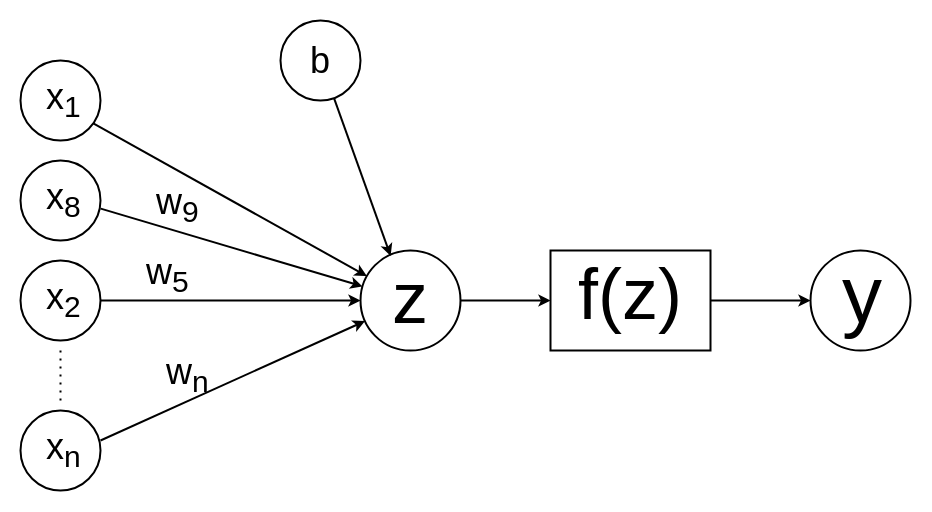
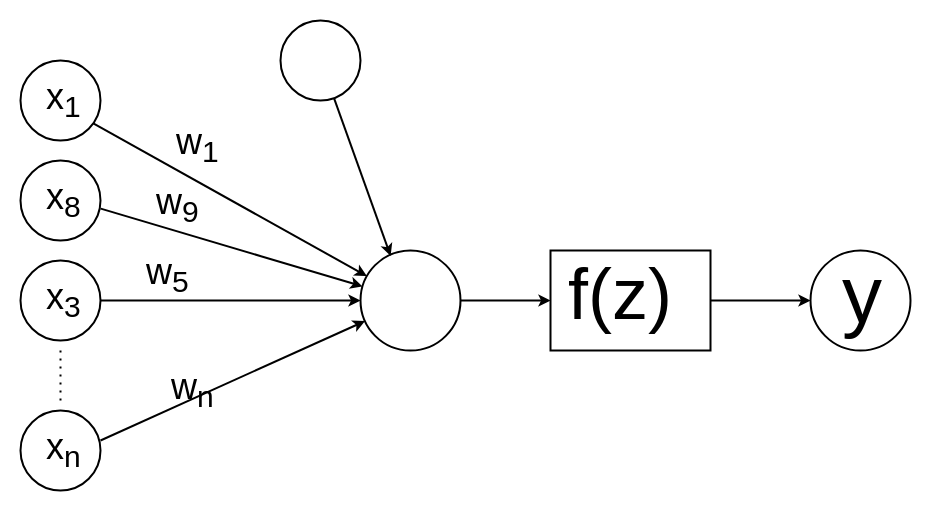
- <mxCell id="22" value="&lt;span style=&quot;font-size: 36px;&quot;&gt;b&lt;/span&gt;" style="text;html=1;align=center;verticalAlign=middle;whiteSpace=wrap;rounded=0;" parent="1" vertex="1"><mxGeometry x="290" y="45" width="60" height="30" as="geometry" /></mxCell>
+ <mxCell id="26" value="&lt;font style=&quot;font-size: 36px;&quot;&gt;w&lt;sub&gt;1&lt;/sub&gt;&lt;span style=&quot;white-space: pre;&quot;&gt;&#09;&lt;/span&gt;&lt;/font&gt;" style="text;html=1;align=center;verticalAlign=middle;whiteSpace=wrap;rounded=0;" parent="1" vertex="1"><mxGeometry x="186" y="130" width="60" height="30" as="geometry" /></mxCell>
- <mxCell id="20" value="&lt;font style=&quot;font-size: 36px;&quot;&gt;x&lt;sub&gt;2&lt;/sub&gt;&lt;span style=&quot;white-space: pre;&quot;&gt;&#09;&lt;/span&gt;&lt;/font&gt;" style="text;html=1;align=center;verticalAlign=middle;whiteSpace=wrap;rounded=0;" parent="1" vertex="1"><mxGeometry x="56" y="285" width="60" height="30" as="geometry" /></mxCell>
+ <mxCell id="20" value="&lt;font style=&quot;font-size: 36px;&quot;&gt;x&lt;sub&gt;3&lt;/sub&gt;&lt;span style=&quot;white-space: pre;&quot;&gt;&#09;&lt;/span&gt;&lt;/font&gt;" style="text;html=1;align=center;verticalAlign=middle;whiteSpace=wrap;rounded=0;" parent="1" vertex="1"><mxGeometry x="56" y="285" width="60" height="30" as="geometry" /></mxCell>
- <mxCell id="24" value="&lt;font style=&quot;font-size: 72px;&quot;&gt;f(z)&lt;/font&gt;" style="text;html=1;align=center;verticalAlign=bottom;whiteSpace=wrap;rounded=0;fontSize=96;horizontal=1;" parent="1" vertex="1"><mxGeometry x="570" y="255" width="120" height="90" as="geometry" /></mxCell>
+ <mxCell id="24" value="&lt;font style=&quot;font-size: 72px;&quot;&gt;f(z)&lt;/font&gt;" style="text;html=1;align=center;verticalAlign=bottom;whiteSpace=wrap;rounded=0;fontSize=96;horizontal=1;" parent="1" vertex="1"><mxGeometry x="560" y="255" width="120" height="90" as="geometry" /></mxCell>
- <mxCell id="23" value="&lt;font style=&quot;font-size: 72px;&quot;&gt;z&lt;/font&gt;" style="text;html=1;align=center;verticalAlign=bottom;whiteSpace=wrap;rounded=0;fontSize=96;horizontal=1;" parent="1" vertex="1"><mxGeometry x="380" y="259" width="60" height="90" as="geometry" /></mxCell>
- <mxCell id="29" value="&lt;font style=&quot;font-size: 36px;&quot;&gt;w&lt;sub&gt;n&lt;/sub&gt;&lt;span style=&quot;white-space: pre;&quot;&gt;&#09;&lt;/span&gt;&lt;/font&gt;" style="text;html=1;align=center;verticalAlign=middle;whiteSpace=wrap;rounded=0;" parent="1" vertex="1"><mxGeometry x="176" y="360" width="60" height="30" as="geometry" /></mxCell>
+ <mxCell id="29" value="&lt;font style=&quot;font-size: 36px;&quot;&gt;w&lt;sub&gt;n&lt;/sub&gt;&lt;span style=&quot;white-space: pre;&quot;&gt;&#09;&lt;/span&gt;&lt;/font&gt;" style="text;html=1;align=center;verticalAlign=middle;whiteSpace=wrap;rounded=0;" parent="1" vertex="1"><mxGeometry x="181" y="375" width="60" height="30" as="geometry" /></mxCell>
